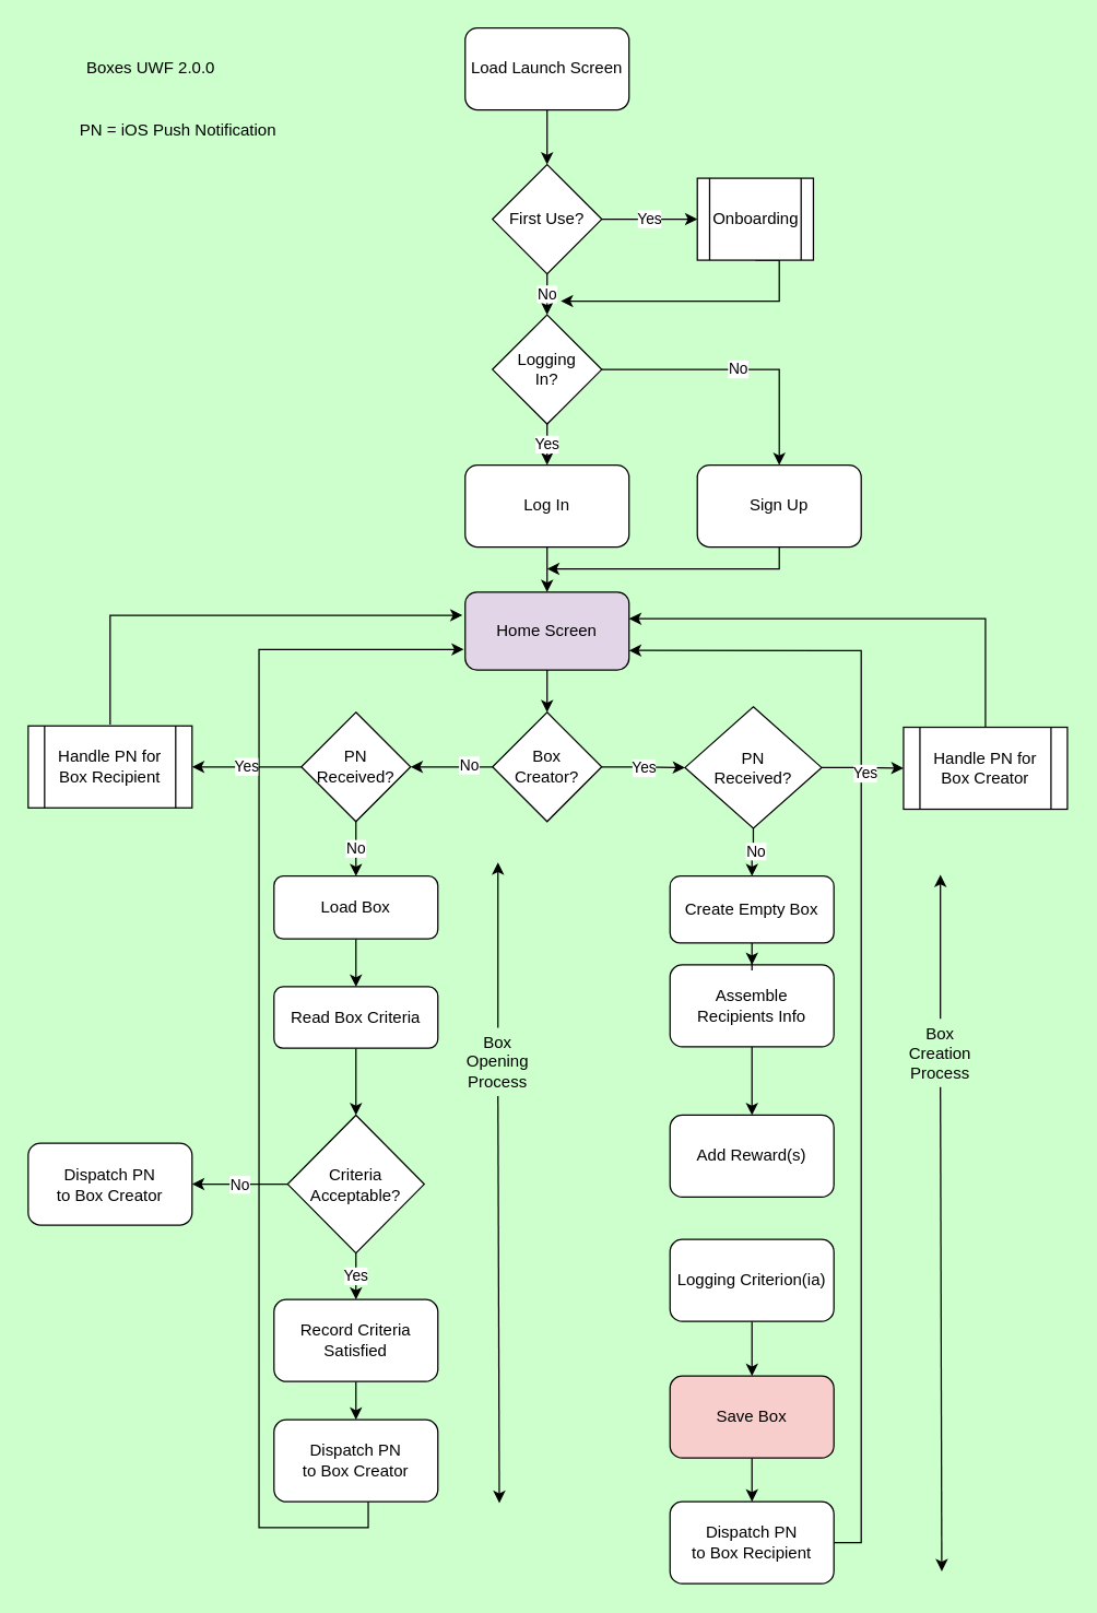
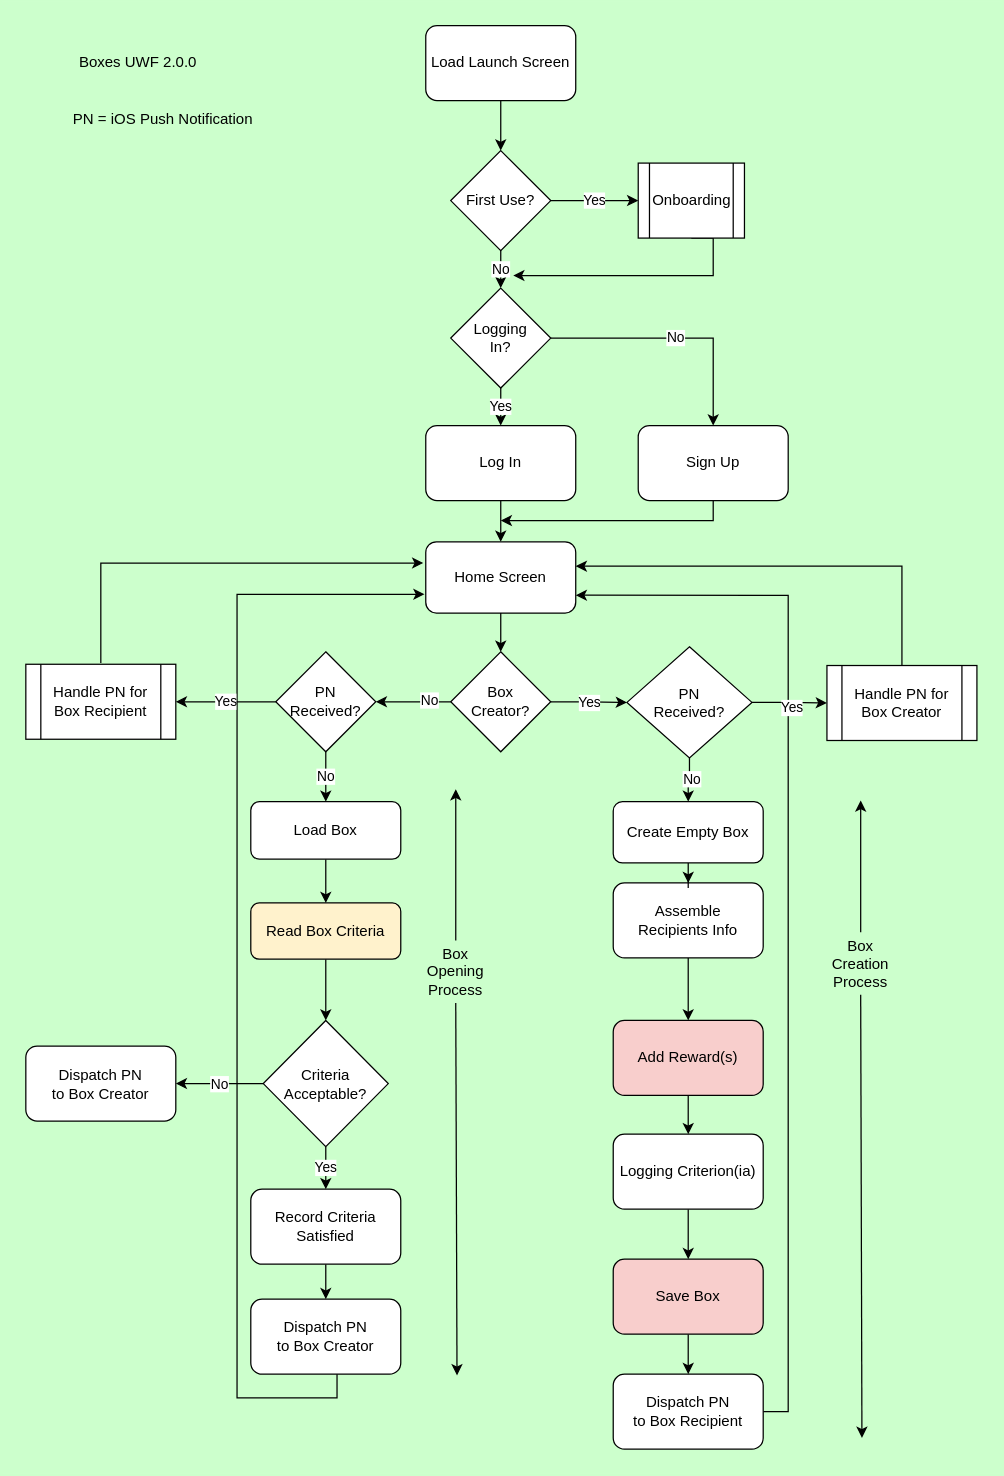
- <mxCell id="38" value="Home Screen" style="rounded=1;whiteSpace=wrap;html=1;fillColor=#e1d5e7;" parent="1" vertex="1"><mxGeometry x="340" y="433" width="120" height="57" as="geometry" /></mxCell>
+ <mxCell id="38" value="Home Screen" style="rounded=1;whiteSpace=wrap;html=1;" parent="1" vertex="1"><mxGeometry x="340" y="433" width="120" height="57" as="geometry" /></mxCell>
- <mxCell id="32" value="Read Box Criteria" style="rounded=1;whiteSpace=wrap;html=1;" parent="1" vertex="1"><mxGeometry x="200" y="722" width="120" height="45" as="geometry" /></mxCell>
+ <mxCell id="32" value="Read Box Criteria" style="rounded=1;whiteSpace=wrap;html=1;fillColor=#fff2cc;" parent="1" vertex="1"><mxGeometry x="200" y="722" width="120" height="45" as="geometry" /></mxCell>
- <mxCell id="23" value="Add Reward(s)" style="rounded=1;whiteSpace=wrap;html=1;" parent="1" vertex="1"><mxGeometry x="490" y="816" width="120" height="60" as="geometry" /></mxCell>
+ <mxCell id="23" value="Add Reward(s)" style="rounded=1;whiteSpace=wrap;html=1;fillColor=#f8cecc;" parent="1" vertex="1"><mxGeometry x="490" y="816" width="120" height="60" as="geometry" /></mxCell>
+ <mxCell id="22" style="edgeStyle=orthogonalEdgeStyle;rounded=0;orthogonalLoop=1;jettySize=auto;html=1;entryX=0.5;entryY=0;entryDx=0;entryDy=0;" parent="1" source="23" target="25" edge="1"><mxGeometry relative="1" as="geometry" /></mxCell>
